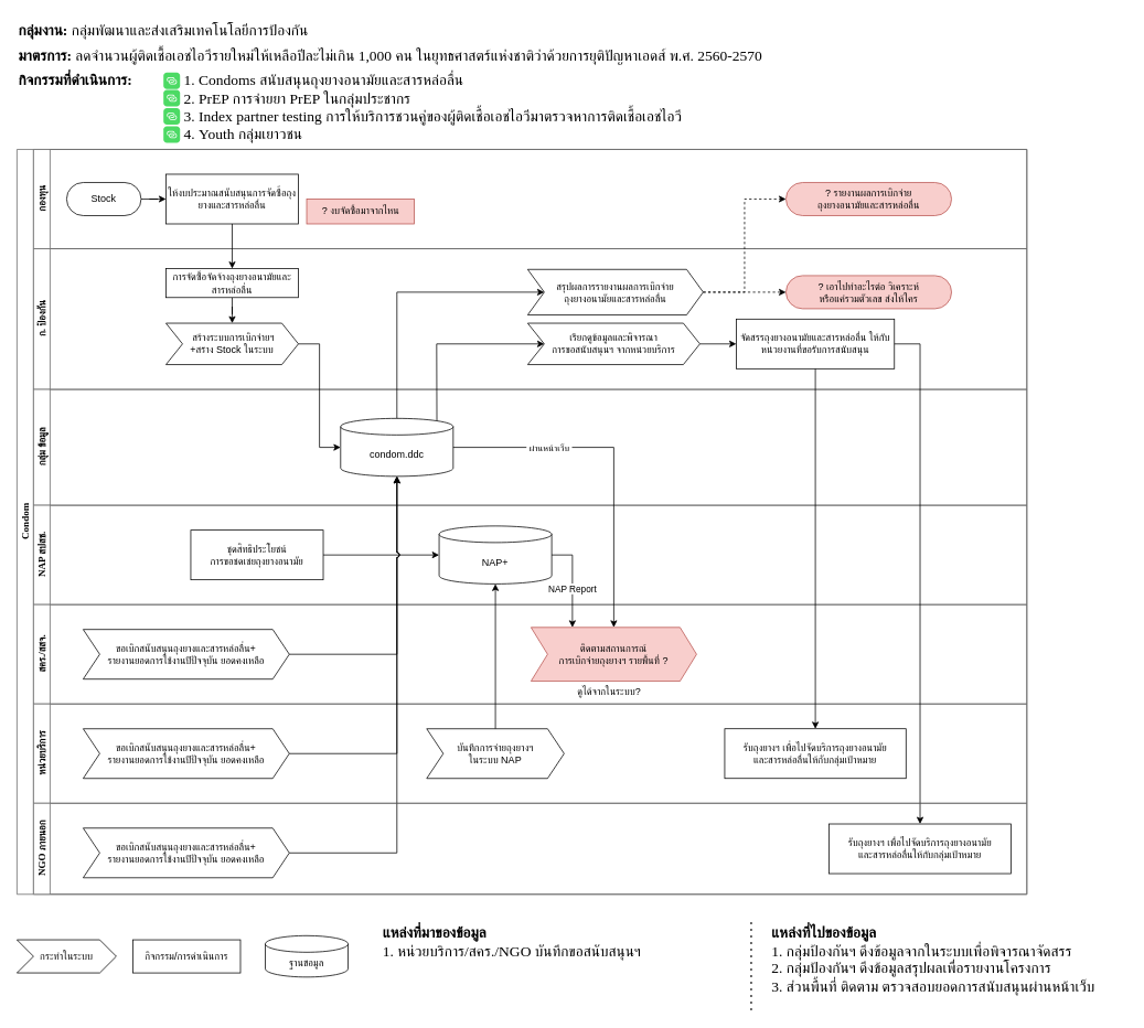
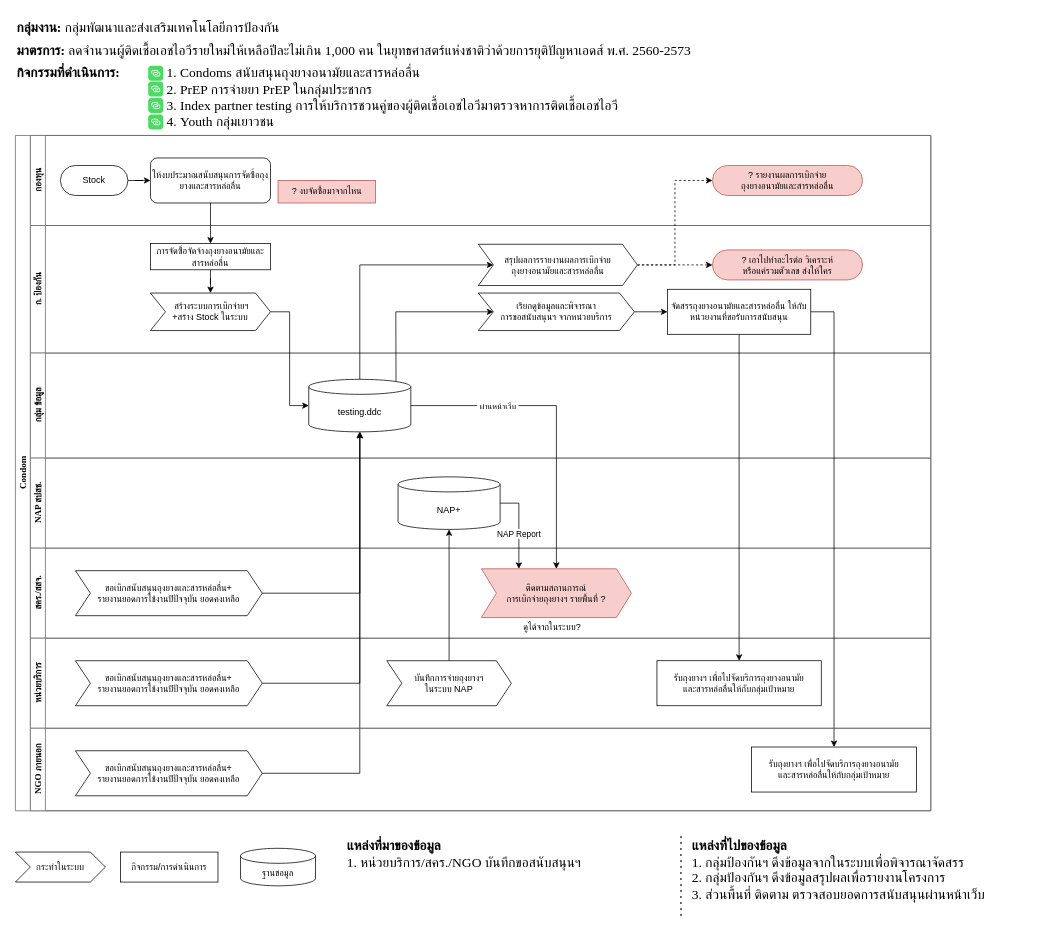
- <mxCell id="53" value="มาตรการ:&amp;nbsp;&lt;span style=&quot;font-weight: normal;&quot;&gt;ลดจำนวนผู้ติดเชื้อเอชไอวีรายใหม่ให้เหลือปีละไม่เกิน 1,000 คน ในยุทธศาสตร์แห่งชาติว่าด้วยการยุติปัญหาเอดส์ พ.ศ. 2560-2570&lt;/span&gt;" style="text;html=1;strokeColor=none;fillColor=none;align=left;verticalAlign=top;whiteSpace=wrap;rounded=0;fontFamily=Tahoma;fontStyle=1;fontSize=18;" parent="1" vertex="1"><mxGeometry x="20" y="50" width="1280" height="30" as="geometry" /></mxCell>
+ <mxCell id="53" value="มาตรการ:&amp;nbsp;&lt;span style=&quot;font-weight: normal;&quot;&gt;ลดจำนวนผู้ติดเชื้อเอชไอวีรายใหม่ให้เหลือปีละไม่เกิน 1,000 คน ในยุทธศาสตร์แห่งชาติว่าด้วยการยุติปัญหาเอดส์ พ.ศ. 2560-2573&lt;/span&gt;" style="text;html=1;strokeColor=none;fillColor=none;align=left;verticalAlign=top;whiteSpace=wrap;rounded=0;fontFamily=Tahoma;fontStyle=1;fontSize=18;" parent="1" vertex="1"><mxGeometry x="20" y="50" width="1280" height="30" as="geometry" /></mxCell>
- <mxCell id="7" value="ให้งบประมาณสนับสนุนการจัดซื้อถุงยางและสารหล่อลื่น" style="rounded=0;whiteSpace=wrap;html=1;" parent="3" vertex="1"><mxGeometry x="160" y="30" width="160" height="60" as="geometry" /></mxCell>
+ <mxCell id="7" value="ให้งบประมาณสนับสนุนการจัดซื้อถุงยางและสารหล่อลื่น" style="whiteSpace=wrap;html=1;rounded=1;" parent="3" vertex="1"><mxGeometry x="160" y="30" width="160" height="60" as="geometry" /></mxCell>
- <mxCell id="22" value="condom.ddc" style="shape=cylinder3;whiteSpace=wrap;html=1;boundedLbl=1;backgroundOutline=1;size=10;" parent="21" vertex="1"><mxGeometry x="371" y="35" width="136" height="70" as="geometry" /></mxCell>
+ <mxCell id="22" value="testing.ddc" style="shape=cylinder3;whiteSpace=wrap;html=1;boundedLbl=1;backgroundOutline=1;size=10;" parent="21" vertex="1"><mxGeometry x="371" y="35" width="136" height="70" as="geometry" /></mxCell>
- <mxCell id="25" value="ชุดสิทธิประโยชน์&lt;br&gt;การขอชดเชยถุงยางอนามัย" style="rounded=0;whiteSpace=wrap;html=1;" parent="23" vertex="1"><mxGeometry x="190" y="30" width="160" height="60" as="geometry" /></mxCell>
- <mxCell id="26" style="edgeStyle=orthogonalEdgeStyle;rounded=0;orthogonalLoop=1;jettySize=auto;html=1;entryX=0;entryY=0.5;entryDx=0;entryDy=0;shadow=0;noJump=0;comic=0;enumerate=0;orthogonal=0;flowAnimation=0;ignoreEdge=0;snapToPoint=0;fixDash=0;backgroundOutline=0;metaEdit=0;jumpStyle=arc;exitX=1;exitY=0.5;exitDx=0;exitDy=0;entryPerimeter=0;" parent="23" source="25" target="24" edge="1"><mxGeometry relative="1" as="geometry"><mxPoint x="360" y="60" as="sourcePoint" /><mxPoint x="354" y="421" as="targetPoint" /></mxGeometry></mxCell>
- <mxCell id="61" value="&lt;b&gt;แหล่งที่ไปของข้อมูล&lt;br&gt;&lt;/b&gt;1. กลุ่มป้องกันฯ ดึงข้อมูลจากในระบบเพื่อพิจารณาจัดสรร&lt;br&gt;2. กลุ่มป้องกันฯ&amp;nbsp;ดึงข้อมูลสรุปผลเพื่อรายงานโครงการ&lt;br&gt;3. ส่วนพื้นที่ ติดตาม ตรวจสอบยอดการสนับสนุนผ่านหน้าเว็บ" style="text;html=1;strokeColor=none;fillColor=none;align=left;verticalAlign=top;whiteSpace=wrap;rounded=0;fontFamily=Tahoma;fontStyle=0;fontSize=18;" parent="1" vertex="1"><mxGeometry x="930" y="1110" width="440" height="90" as="geometry" /></mxCell>
+ <mxCell id="61" value="&lt;b&gt;แหล่งที่ไปของข้อมูล&lt;br&gt;&lt;/b&gt;1. กลุ่มป้องกันฯ ดึงข้อมูลจากในระบบเพื่อพิจารณาจัดสรร&lt;br&gt;2. กลุ่มป้องกันฯ&amp;nbsp;ดึงข้อมูลสรุปผลเพื่อรายงานโครงการ&lt;br&gt;3. ส่วนพื้นที่ ติดตาม ตรวจสอบยอดการสนับสนุนผ่านหน้าเว็บ" style="text;html=1;strokeColor=none;fillColor=none;align=left;verticalAlign=top;whiteSpace=wrap;rounded=0;fontFamily=Tahoma;fontStyle=0;fontSize=18;" parent="1" vertex="1"><mxGeometry x="920" y="1110" width="440" height="90" as="geometry" /></mxCell>
